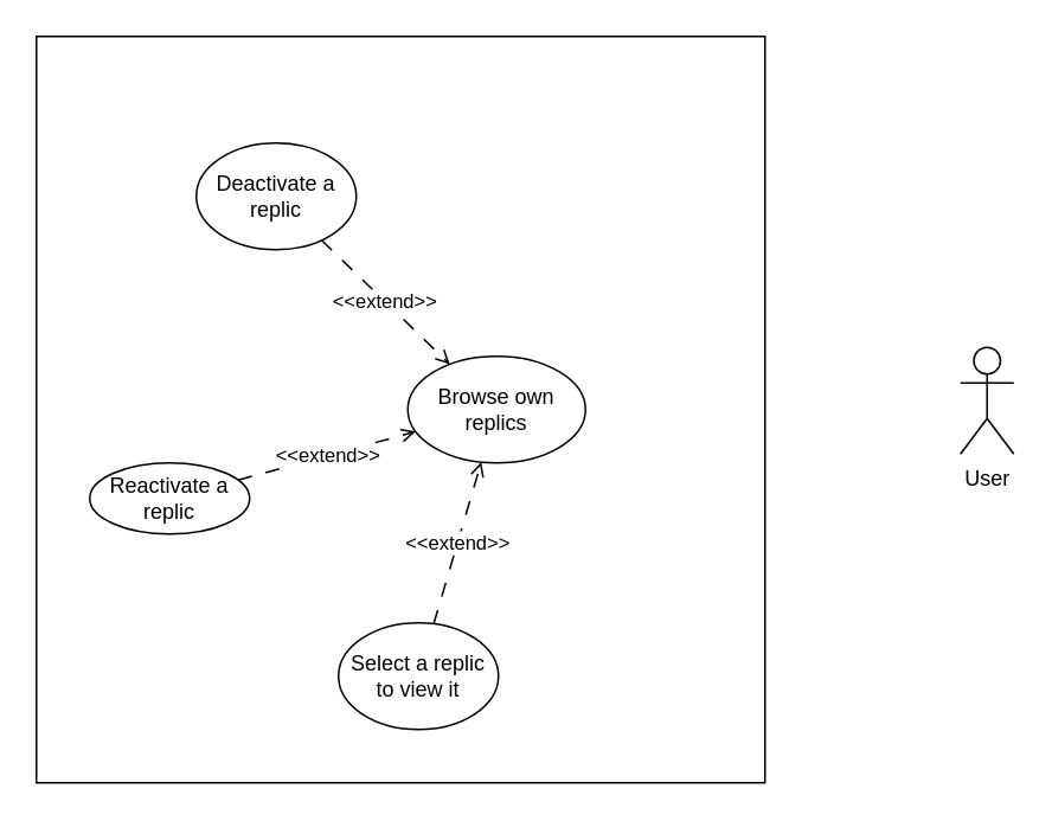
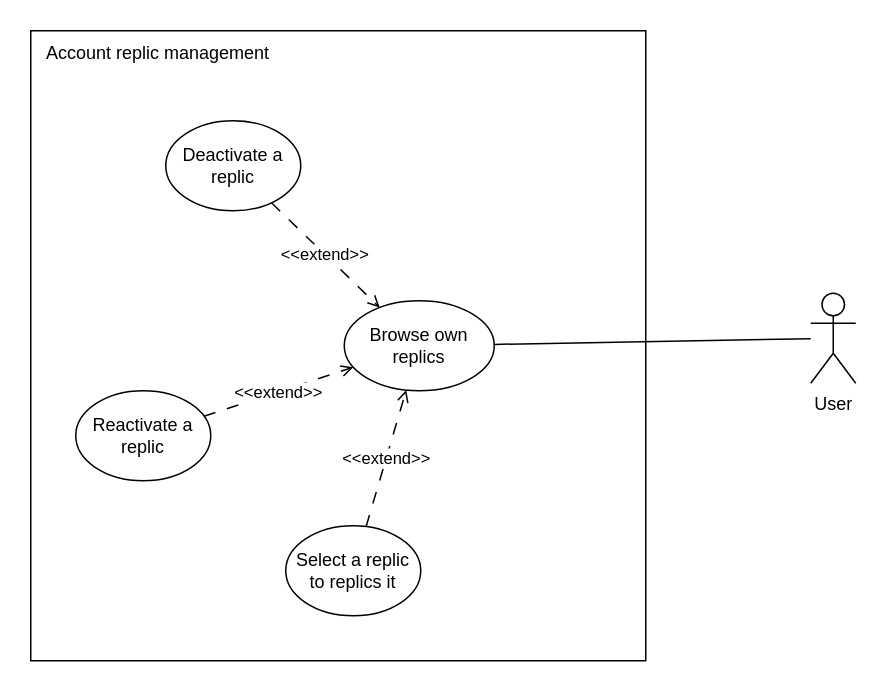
+ <mxCell id="3" value="Account replic management" style="text;html=1;align=center;verticalAlign=middle;whiteSpace=wrap;rounded=0;" vertex="1" parent="1"><mxGeometry x="20" y="20" width="170" height="30" as="geometry" /></mxCell>
+ <mxCell id="5" style="rounded=0;orthogonalLoop=1;jettySize=auto;html=1;endArrow=none;endFill=0;" edge="1" parent="1" source="6" target="4"><mxGeometry relative="1" as="geometry" /></mxCell>
- <mxCell id="10" value="Reactivate a replic" style="ellipse;whiteSpace=wrap;html=1;" vertex="1" parent="1"><mxGeometry x="50" y="260" width="90" height="40" as="geometry" /></mxCell>
+ <mxCell id="10" value="Reactivate a replic" style="ellipse;whiteSpace=wrap;html=1;" vertex="1" parent="1"><mxGeometry x="50" y="260" width="90" height="60" as="geometry" /></mxCell>
- <mxCell id="12" value="Select a replic to view it" style="ellipse;whiteSpace=wrap;html=1;" vertex="1" parent="1"><mxGeometry x="190" y="350" width="90" height="60" as="geometry" /></mxCell>
+ <mxCell id="12" value="Select a replic to replics it" style="ellipse;whiteSpace=wrap;html=1;" vertex="1" parent="1"><mxGeometry x="190" y="350" width="90" height="60" as="geometry" /></mxCell>
